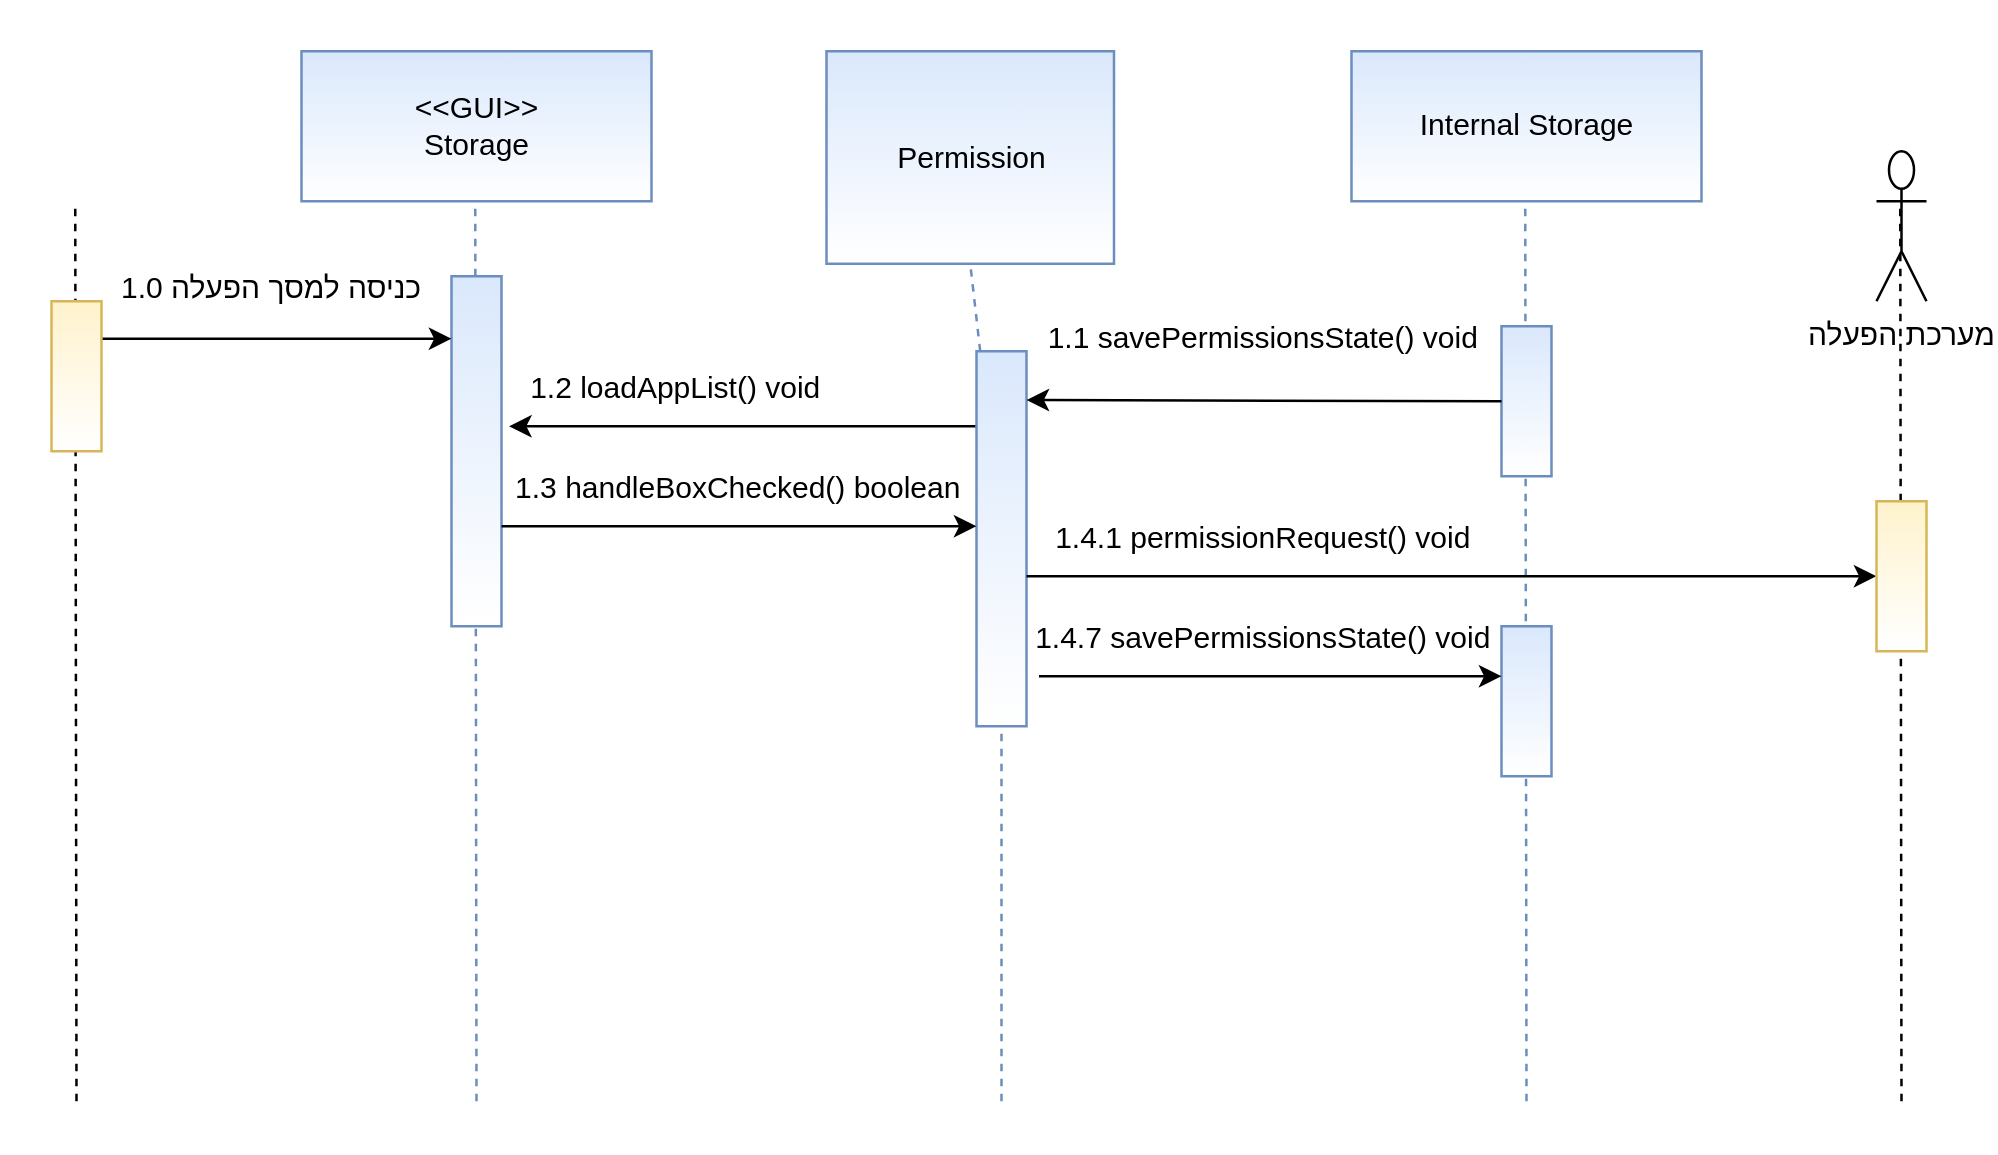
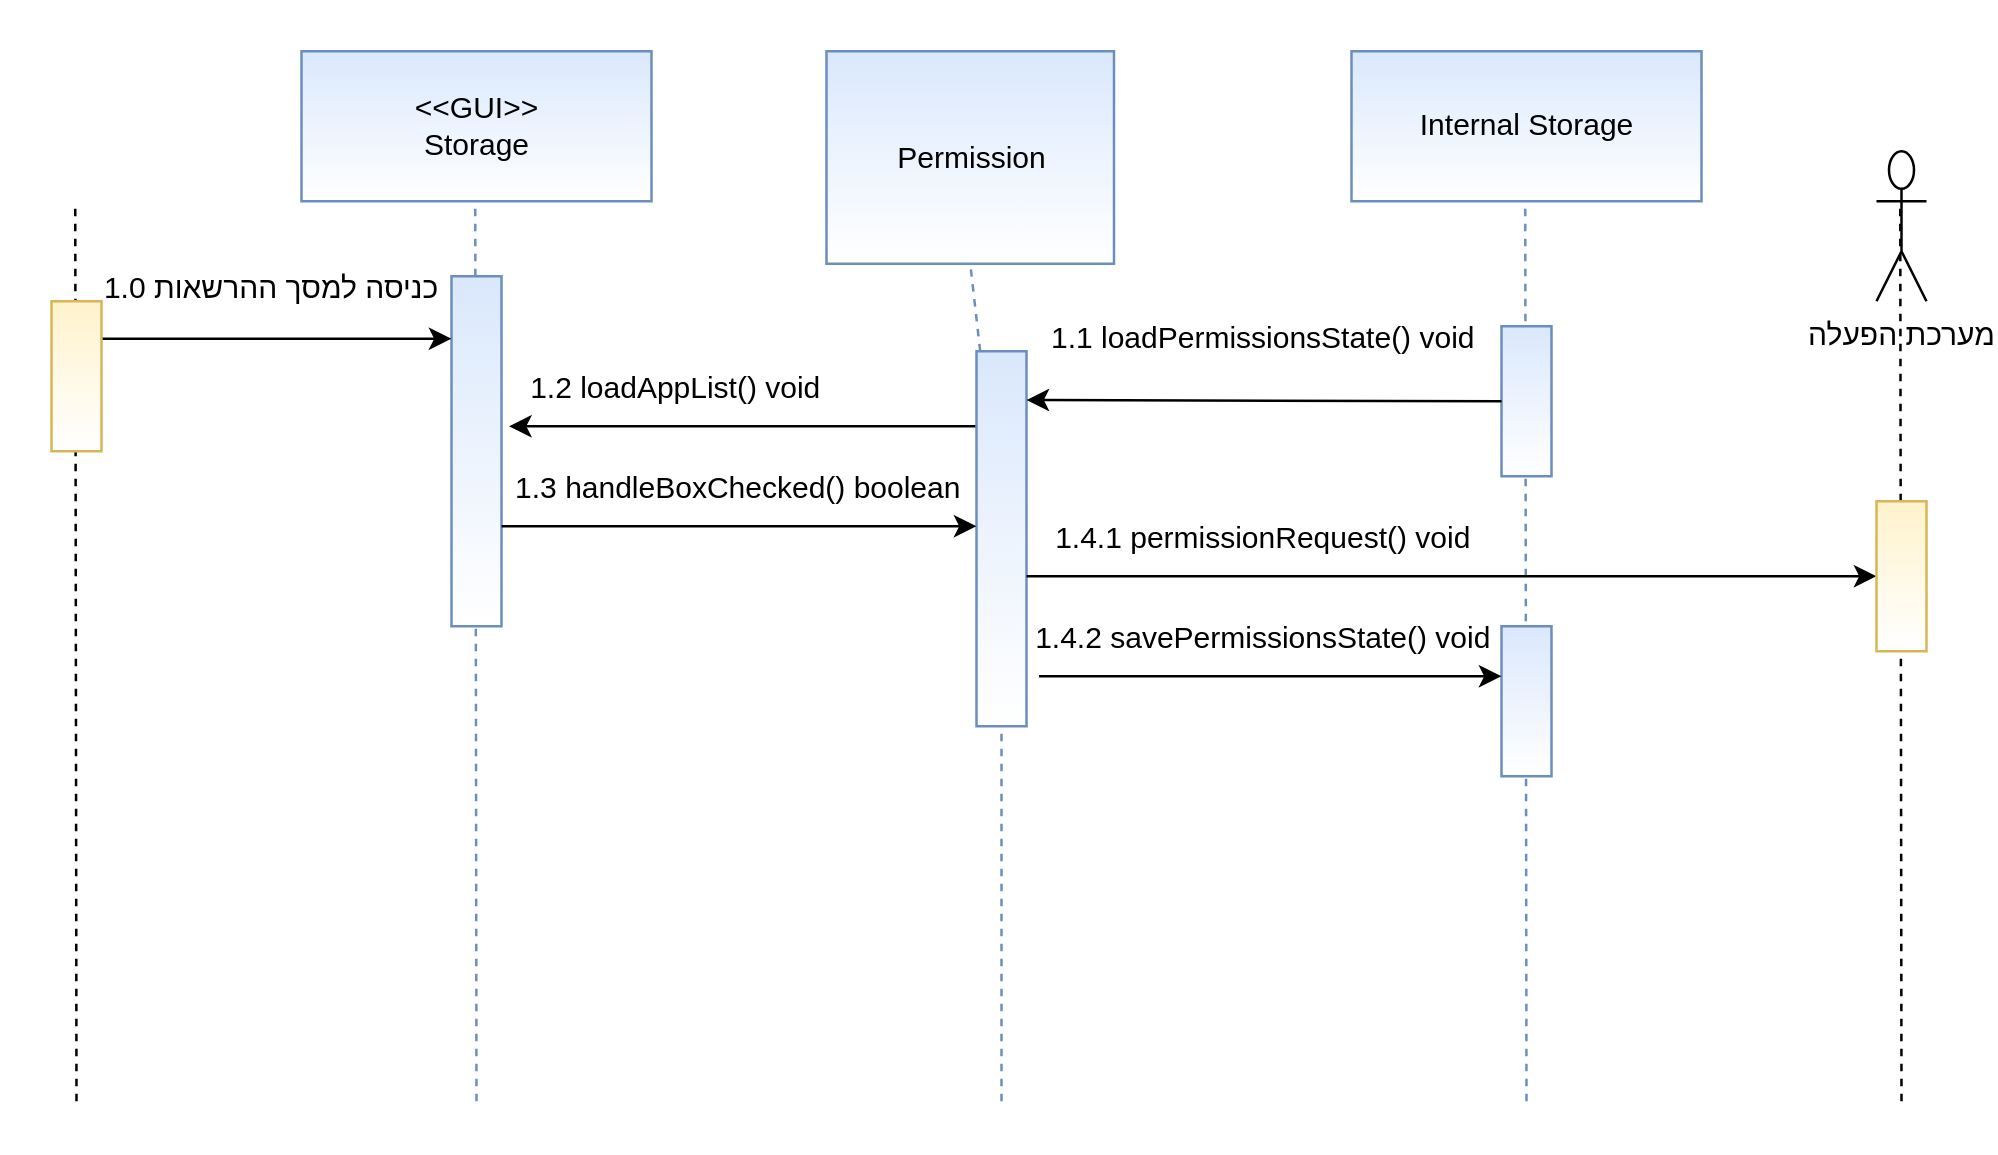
- <mxCell id="12" value="כניסה למסך הפעלה 1.0&amp;nbsp;" style="text;html=1;strokeColor=none;fillColor=none;align=center;verticalAlign=middle;whiteSpace=wrap;rounded=0;" parent="1" vertex="1"><mxGeometry x="40" y="100" width="140" height="30" as="geometry" /></mxCell>
+ <mxCell id="12" value="כניסה למסך ההרשאות 1.0&amp;nbsp;" style="text;html=1;strokeColor=none;fillColor=none;align=center;verticalAlign=middle;whiteSpace=wrap;rounded=0;" parent="1" vertex="1"><mxGeometry x="40" y="100" width="140" height="30" as="geometry" /></mxCell>
- <mxCell id="19" value="1.1 savePermissionsState() void" style="text;html=1;strokeColor=none;fillColor=none;align=center;verticalAlign=middle;whiteSpace=wrap;rounded=0;" parent="1" vertex="1"><mxGeometry x="410" y="120" width="190" height="30" as="geometry" /></mxCell>
+ <mxCell id="19" value="1.1 loadPermissionsState() void" style="text;html=1;strokeColor=none;fillColor=none;align=center;verticalAlign=middle;whiteSpace=wrap;rounded=0;" parent="1" vertex="1"><mxGeometry x="410" y="120" width="190" height="30" as="geometry" /></mxCell>
- <mxCell id="24" value="1.4.7 savePermissionsState() void" style="text;html=1;strokeColor=none;fillColor=none;align=center;verticalAlign=middle;whiteSpace=wrap;rounded=0;" parent="1" vertex="1"><mxGeometry x="410" y="240" width="190" height="30" as="geometry" /></mxCell>
+ <mxCell id="24" value="1.4.2 savePermissionsState() void" style="text;html=1;strokeColor=none;fillColor=none;align=center;verticalAlign=middle;whiteSpace=wrap;rounded=0;" parent="1" vertex="1"><mxGeometry x="410" y="240" width="190" height="30" as="geometry" /></mxCell>
